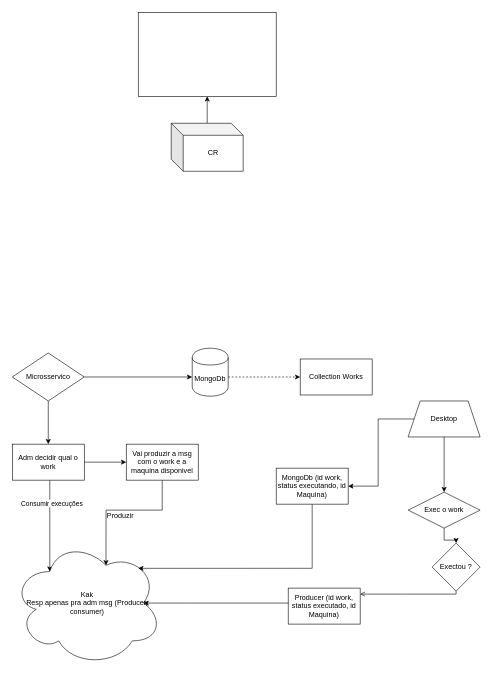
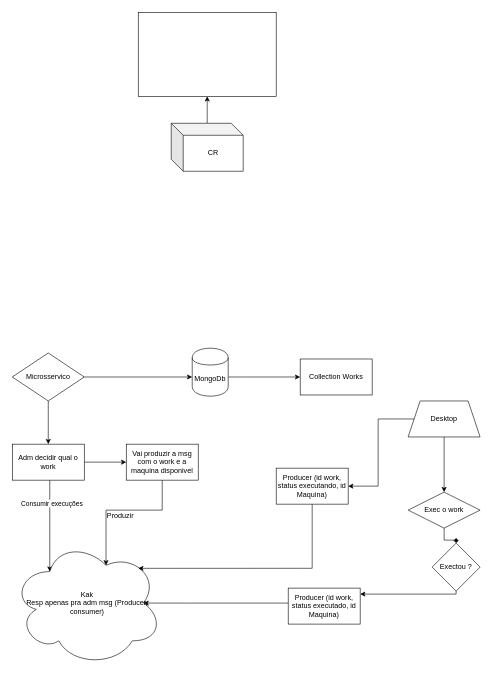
- <mxCell id="12" value="" style="edgeStyle=orthogonalEdgeStyle;rounded=0;orthogonalLoop=1;jettySize=auto;html=1;dashed=1;" parent="1" source="13" target="25" edge="1"><mxGeometry relative="1" as="geometry"><Array as="points"><mxPoint x="400" y="628" /><mxPoint x="400" y="628" /></Array></mxGeometry></mxCell>
+ <mxCell id="12" value="" style="edgeStyle=orthogonalEdgeStyle;rounded=0;orthogonalLoop=1;jettySize=auto;html=1;" parent="1" source="13" target="25" edge="1"><mxGeometry relative="1" as="geometry"><Array as="points"><mxPoint x="400" y="628" /><mxPoint x="400" y="628" /></Array></mxGeometry></mxCell>
- <mxCell id="29" value="MongoDb (id work, status executando, id Maquina)" style="whiteSpace=wrap;html=1;" parent="1" vertex="1"><mxGeometry x="460" y="780" width="120" height="60" as="geometry" /></mxCell>
+ <mxCell id="29" value="Producer (id work, status executando, id Maquina)" style="whiteSpace=wrap;html=1;" parent="1" vertex="1"><mxGeometry x="460" y="780" width="120" height="60" as="geometry" /></mxCell>
- <mxCell id="19" value="" style="edgeStyle=orthogonalEdgeStyle;rounded=0;orthogonalLoop=1;jettySize=auto;html=1;" parent="1" source="20" target="22" edge="1"><mxGeometry relative="1" as="geometry" /></mxCell>
+ <mxCell id="19" value="" style="edgeStyle=orthogonalEdgeStyle;rounded=0;orthogonalLoop=1;jettySize=auto;html=1;endArrow=diamond;" parent="1" source="20" target="22" edge="1"><mxGeometry relative="1" as="geometry" /></mxCell>
- <mxCell id="21" value="" style="edgeStyle=orthogonalEdgeStyle;rounded=0;orthogonalLoop=1;jettySize=auto;html=1;endArrow=open;" parent="1" source="22" target="24" edge="1"><mxGeometry relative="1" as="geometry"><Array as="points"><mxPoint x="670" y="990" /><mxPoint x="670" y="990" /></Array></mxGeometry></mxCell>
+ <mxCell id="21" value="" style="edgeStyle=orthogonalEdgeStyle;rounded=0;orthogonalLoop=1;jettySize=auto;html=1;" parent="1" source="22" target="24" edge="1"><mxGeometry relative="1" as="geometry"><Array as="points"><mxPoint x="670" y="990" /><mxPoint x="670" y="990" /></Array></mxGeometry></mxCell>
